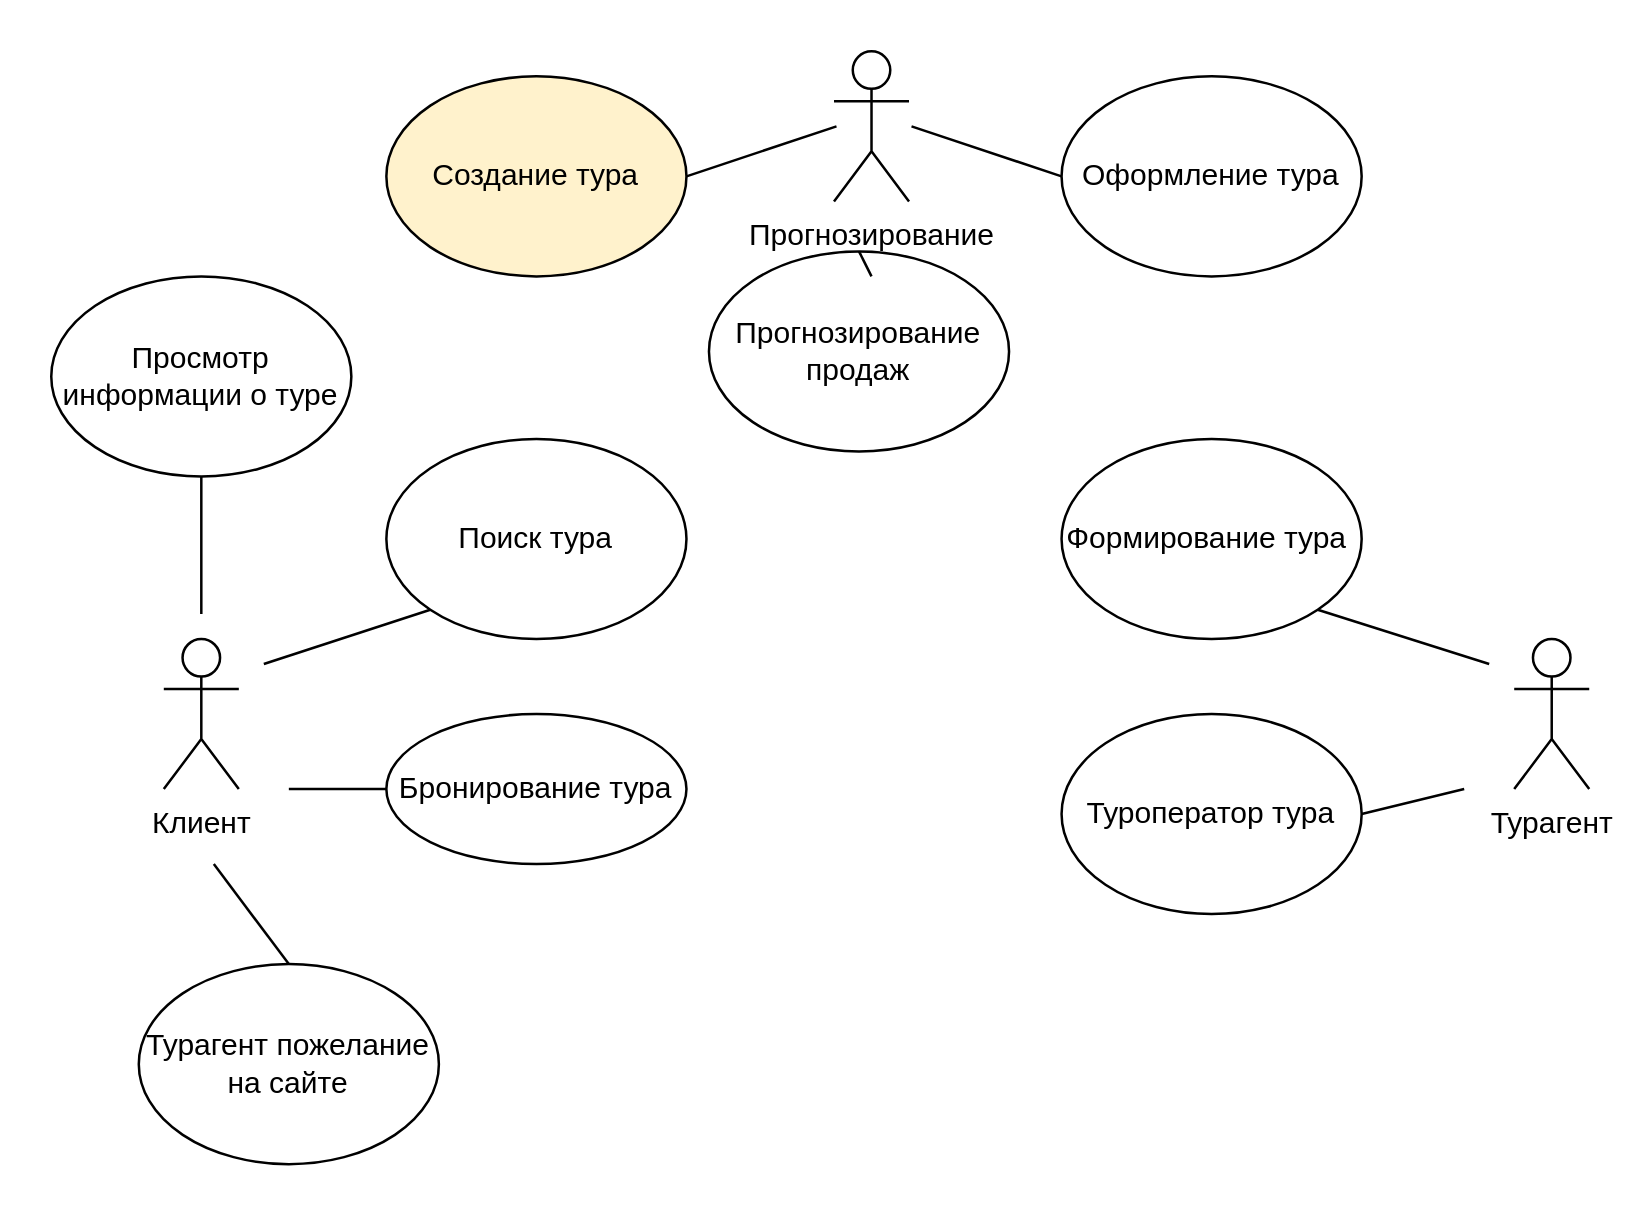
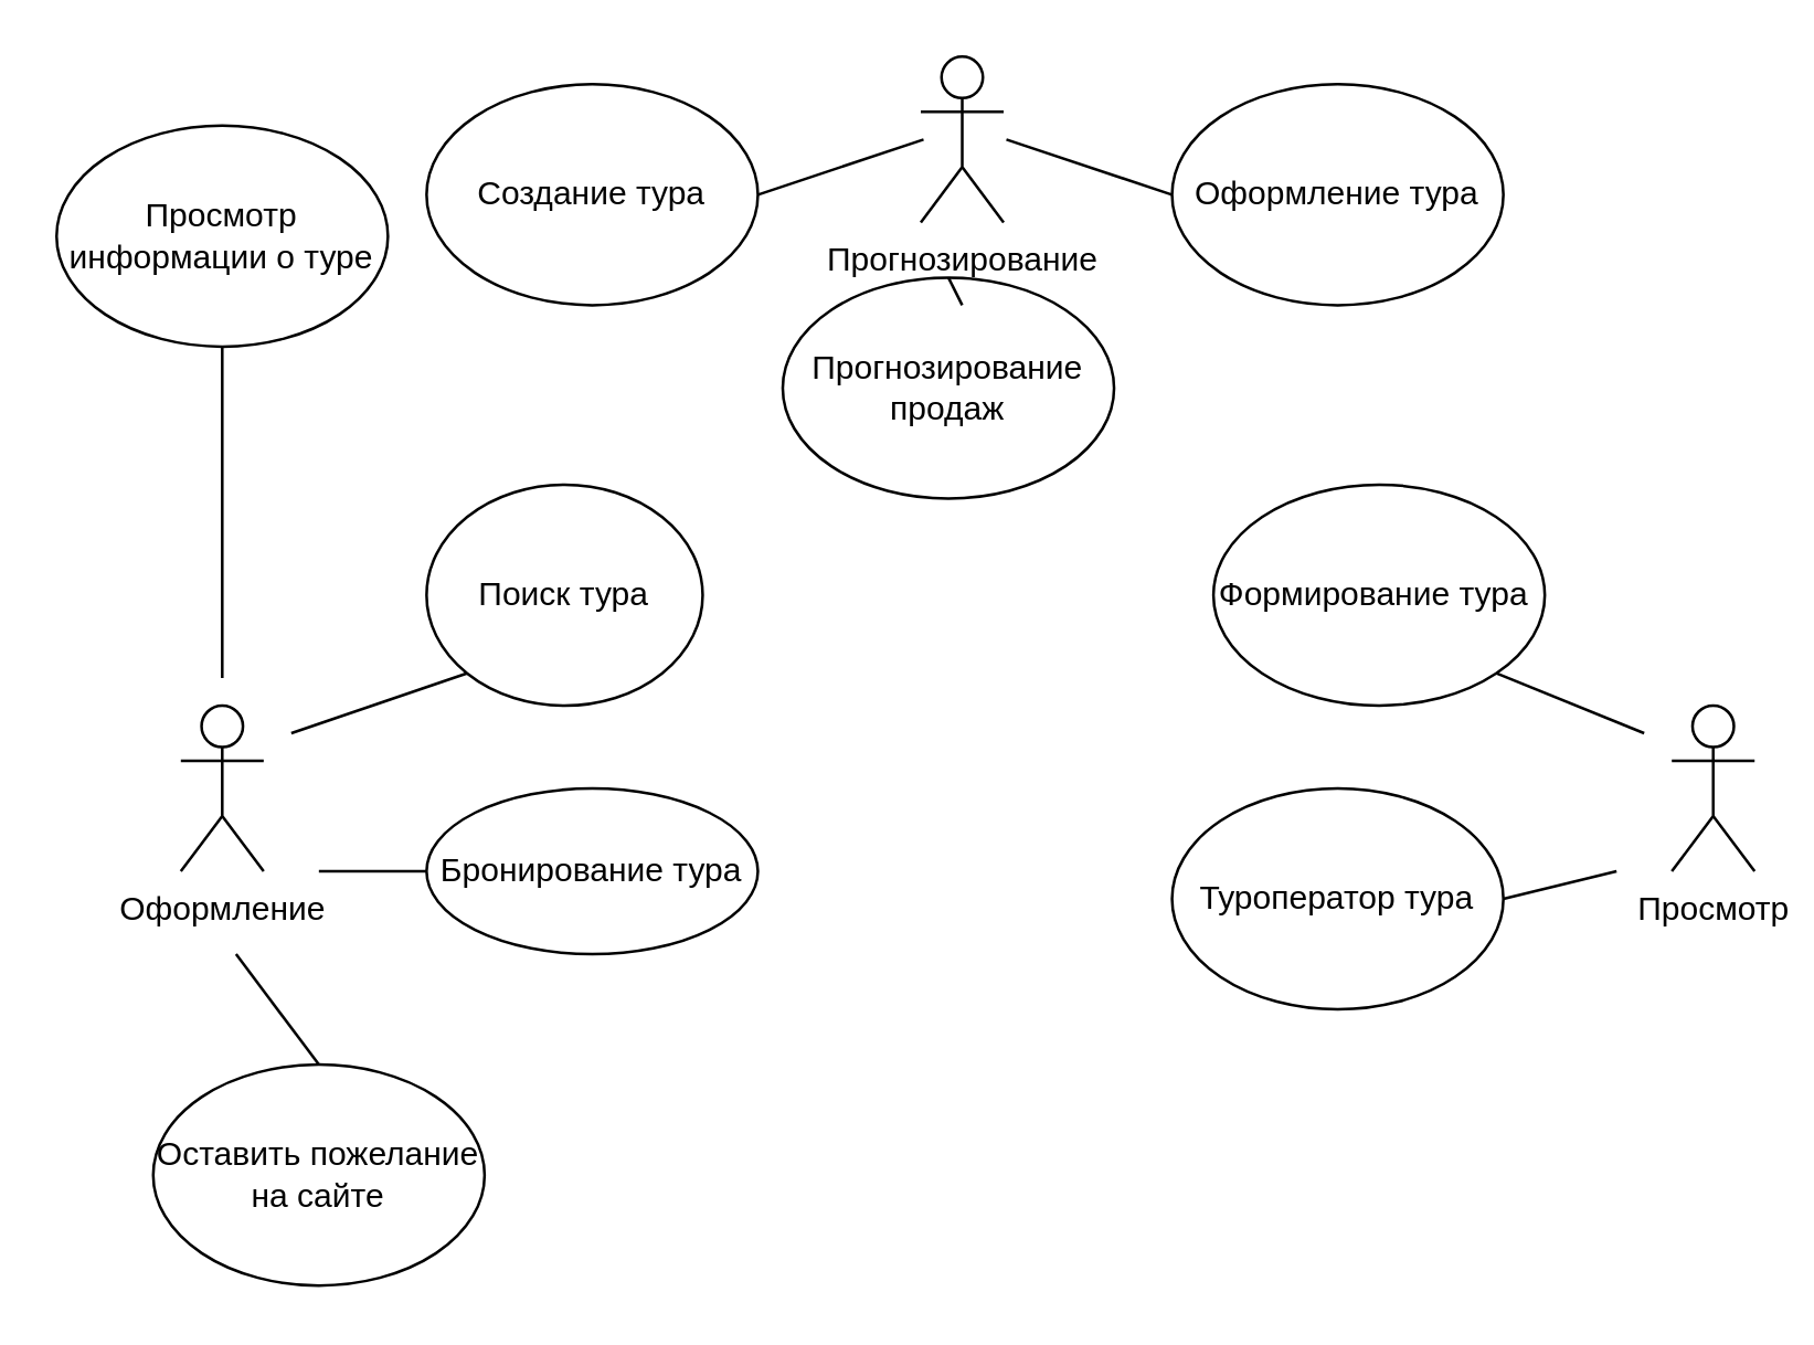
- <mxCell id="3" value="Создание тура" style="ellipse;whiteSpace=wrap;html=1;fillColor=#fff2cc;" vertex="1" parent="1"><mxGeometry x="154" y="30" width="120" height="80" as="geometry" /></mxCell>
+ <mxCell id="3" value="Создание тура" style="ellipse;whiteSpace=wrap;html=1;" vertex="1" parent="1"><mxGeometry x="154" y="30" width="120" height="80" as="geometry" /></mxCell>
- <mxCell id="11" value="Просмотр информации о туре" style="ellipse;whiteSpace=wrap;html=1;" vertex="1" parent="1"><mxGeometry x="20" y="110" width="120" height="80" as="geometry" /></mxCell>
+ <mxCell id="11" value="Просмотр информации о туре" style="ellipse;whiteSpace=wrap;html=1;" vertex="1" parent="1"><mxGeometry x="20" y="45" width="120" height="80" as="geometry" /></mxCell>
- <mxCell id="12" value="Поиск тура" style="ellipse;whiteSpace=wrap;html=1;" vertex="1" parent="1"><mxGeometry x="154" y="175" width="120" height="80" as="geometry" /></mxCell>
+ <mxCell id="12" value="Поиск тура" style="ellipse;whiteSpace=wrap;html=1;" vertex="1" parent="1"><mxGeometry x="154" y="175" width="100" height="80" as="geometry" /></mxCell>
- <mxCell id="13" value="Формирование тура&amp;nbsp;" style="ellipse;whiteSpace=wrap;html=1;" vertex="1" parent="1"><mxGeometry x="424" y="175" width="120" height="80" as="geometry" /></mxCell>
+ <mxCell id="13" value="Формирование тура&amp;nbsp;" style="ellipse;whiteSpace=wrap;html=1;" vertex="1" parent="1"><mxGeometry x="439" y="175" width="120" height="80" as="geometry" /></mxCell>
- <mxCell id="9" value="Клиент" style="shape=umlActor;verticalLabelPosition=bottom;verticalAlign=top;html=1;outlineConnect=0;" vertex="1" parent="1"><mxGeometry x="65" y="255" width="30" height="60" as="geometry" /></mxCell>
+ <mxCell id="9" value="Оформление" style="shape=umlActor;verticalLabelPosition=bottom;verticalAlign=top;html=1;outlineConnect=0;" vertex="1" parent="1"><mxGeometry x="65" y="255" width="30" height="60" as="geometry" /></mxCell>
- <mxCell id="10" value="Турагент" style="shape=umlActor;verticalLabelPosition=bottom;verticalAlign=top;html=1;outlineConnect=0;" vertex="1" parent="1"><mxGeometry x="605" y="255" width="30" height="60" as="geometry" /></mxCell>
+ <mxCell id="10" value="Просмотр" style="shape=umlActor;verticalLabelPosition=bottom;verticalAlign=top;html=1;outlineConnect=0;" vertex="1" parent="1"><mxGeometry x="605" y="255" width="30" height="60" as="geometry" /></mxCell>
- <mxCell id="16" value="Турагент пожелание на сайте" style="ellipse;whiteSpace=wrap;html=1;" vertex="1" parent="1"><mxGeometry x="55" y="385" width="120" height="80" as="geometry" /></mxCell>
+ <mxCell id="16" value="Оставить пожелание на сайте" style="ellipse;whiteSpace=wrap;html=1;" vertex="1" parent="1"><mxGeometry x="55" y="385" width="120" height="80" as="geometry" /></mxCell>
